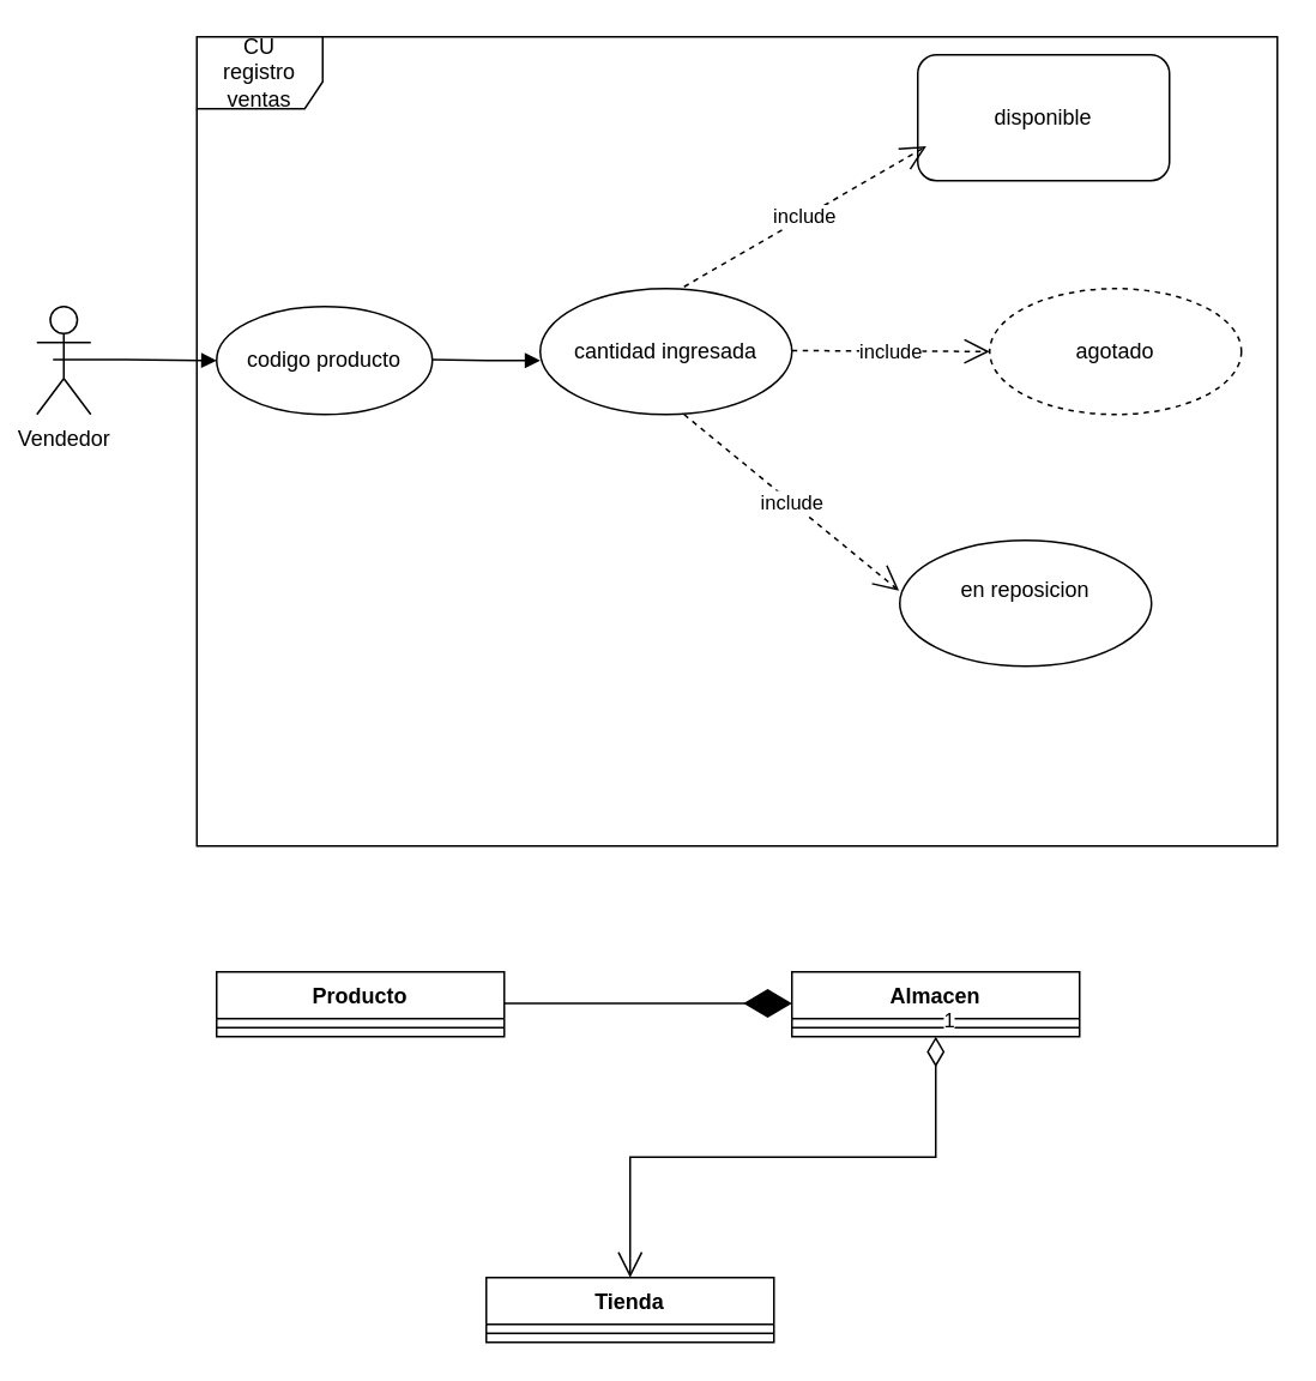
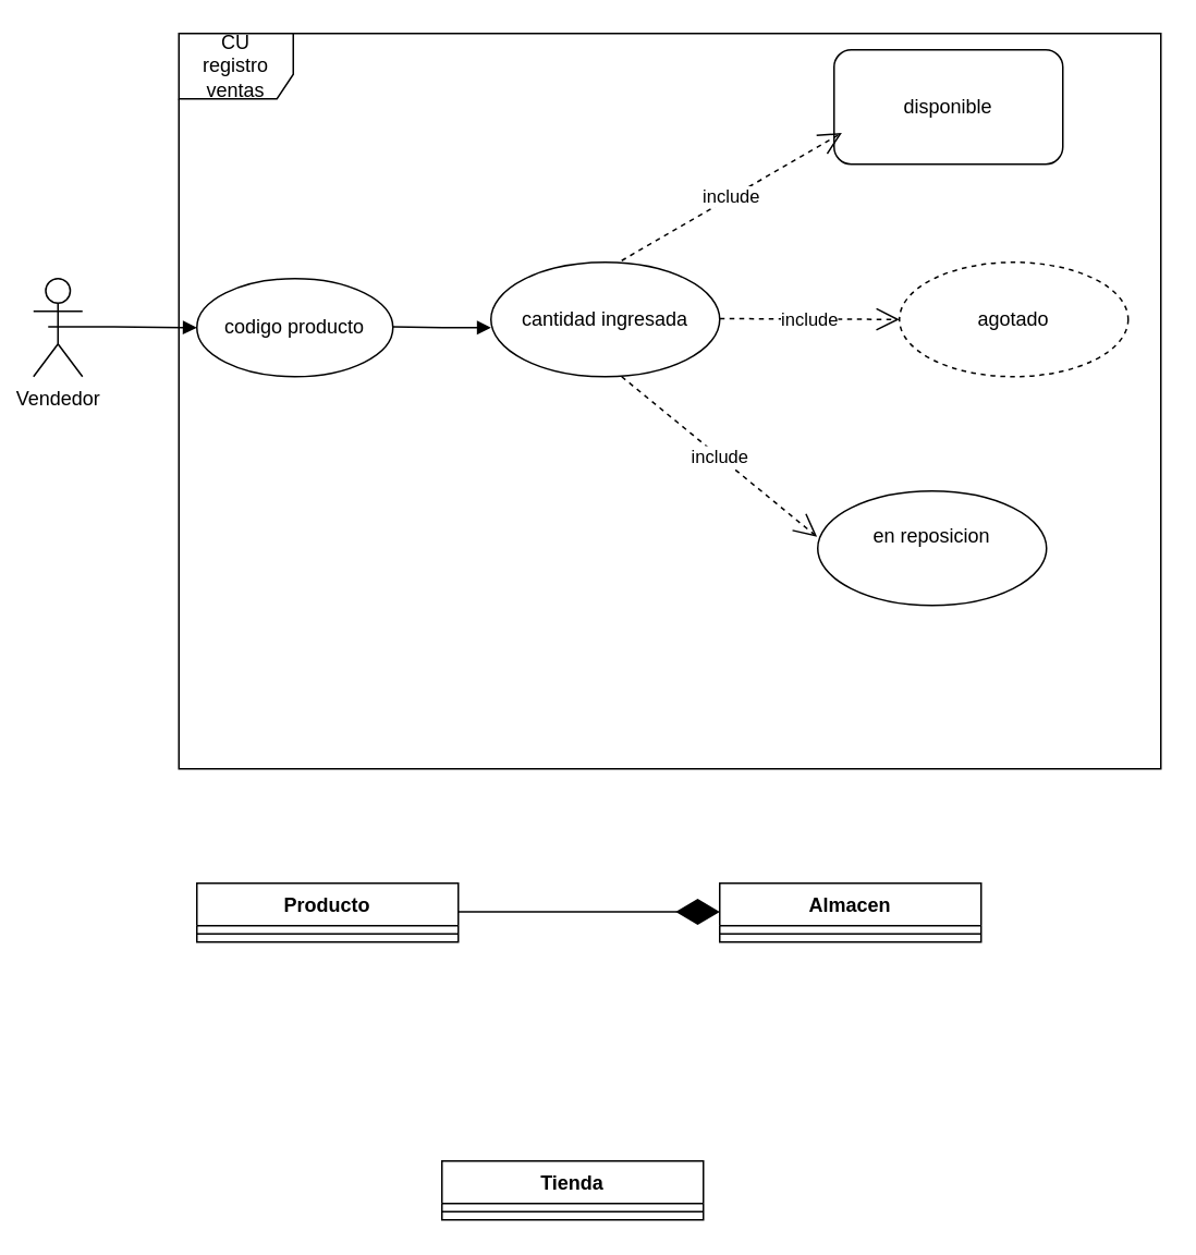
- <mxCell id="12" value="1" style="endArrow=open;html=1;endSize=12;startArrow=diamondThin;startSize=14;startFill=0;edgeStyle=orthogonalEdgeStyle;align=left;verticalAlign=bottom;rounded=0;exitX=0.5;exitY=1;exitDx=0;exitDy=0;entryX=0.5;entryY=0;entryDx=0;entryDy=0;" edge="1" parent="1" source="9" target="6"><mxGeometry x="-1" y="3" relative="1" as="geometry"><mxPoint x="260" y="770" as="sourcePoint" /><mxPoint x="420" y="770" as="targetPoint" /></mxGeometry></mxCell>
